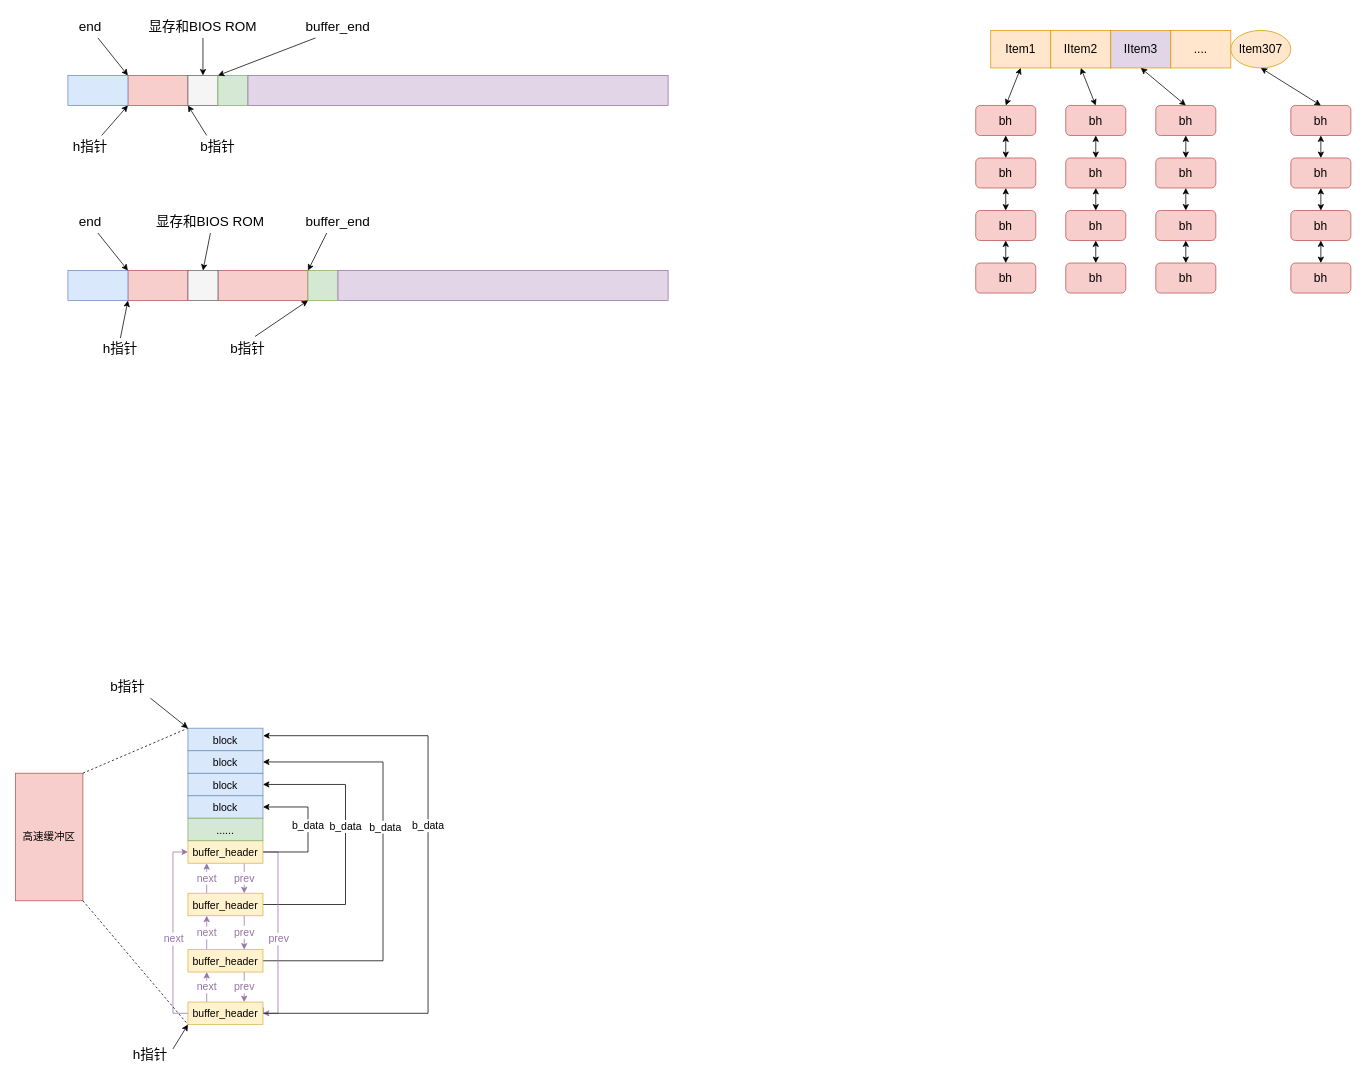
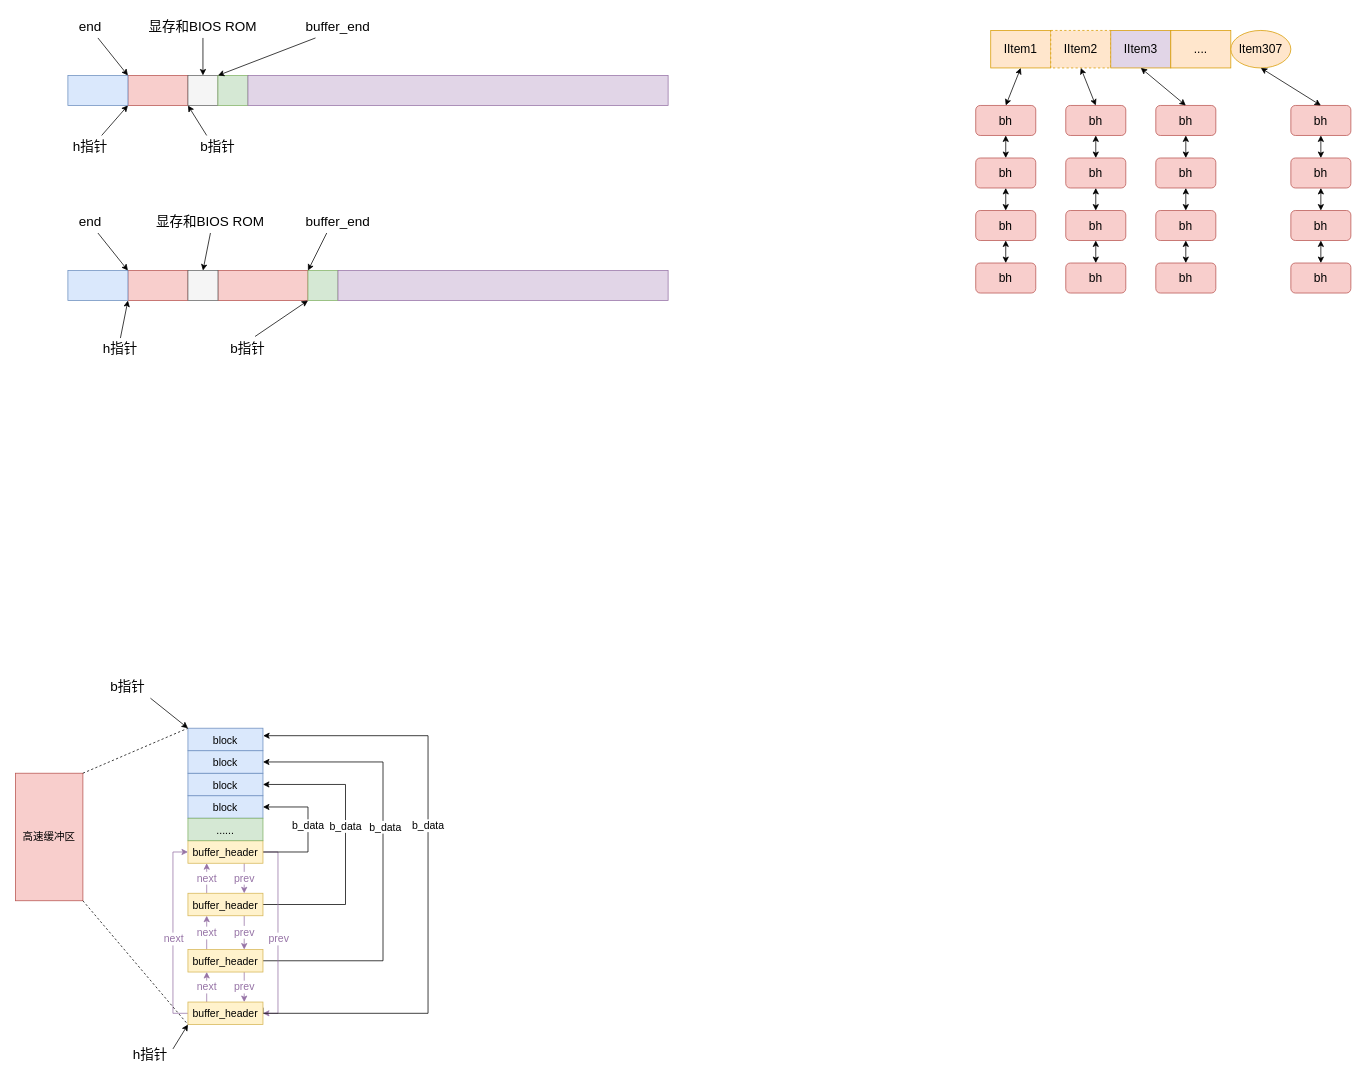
- <mxCell id="65" value="Item1" style="rounded=0;whiteSpace=wrap;html=1;fillColor=#ffe6cc;strokeColor=#d79b00;fontSize=16;" vertex="1" parent="1"><mxGeometry x="1320" y="40" width="80" height="50" as="geometry" /></mxCell>
+ <mxCell id="65" value="IItem1" style="rounded=0;whiteSpace=wrap;html=1;fillColor=#ffe6cc;strokeColor=#d79b00;fontSize=16;" vertex="1" parent="1"><mxGeometry x="1320" y="40" width="80" height="50" as="geometry" /></mxCell>
- <mxCell id="66" value="IItem2" style="rounded=0;whiteSpace=wrap;html=1;fillColor=#ffe6cc;strokeColor=#d79b00;fontSize=16;" vertex="1" parent="1"><mxGeometry x="1400" y="40" width="80" height="50" as="geometry" /></mxCell>
+ <mxCell id="66" value="IItem2" style="rounded=0;whiteSpace=wrap;html=1;fillColor=#ffe6cc;strokeColor=#d79b00;fontSize=16;dashed=1;" vertex="1" parent="1"><mxGeometry x="1400" y="40" width="80" height="50" as="geometry" /></mxCell>
